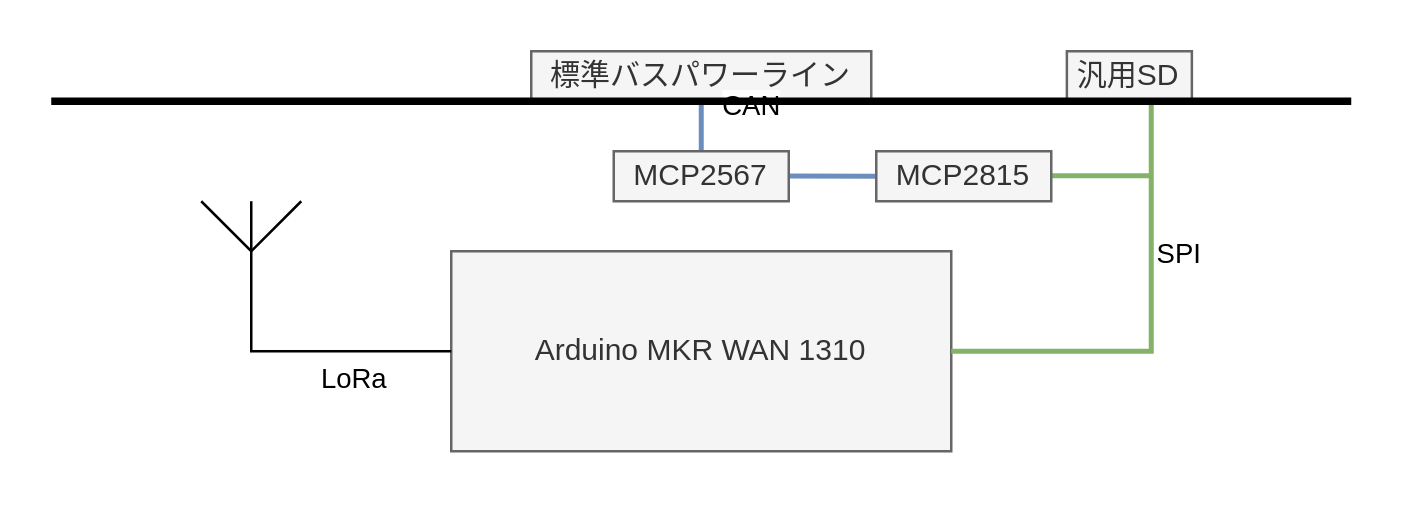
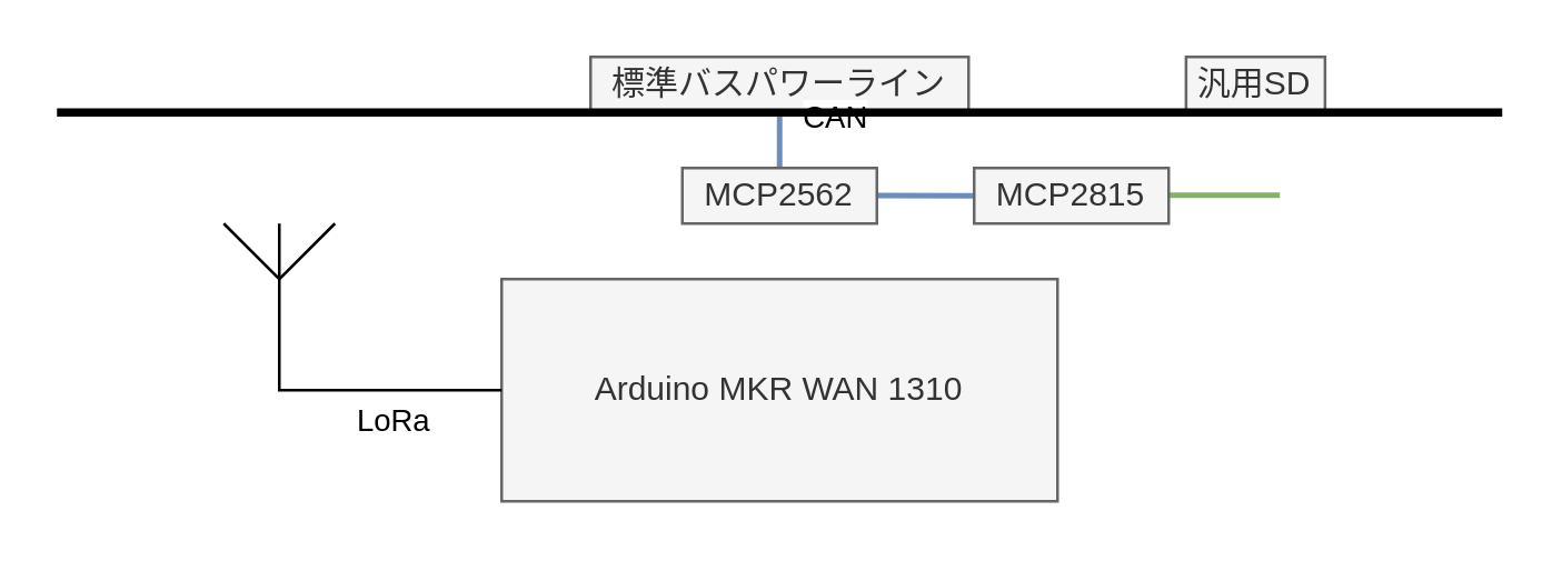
- <mxCell id="11" value="MCP2567" style="rounded=0;whiteSpace=wrap;html=1;fillColor=#f5f5f5;fontColor=#333333;strokeColor=#666666;" parent="1" vertex="1"><mxGeometry x="245" y="60" width="70" height="20" as="geometry" /></mxCell>
+ <mxCell id="11" value="MCP2562" style="rounded=0;whiteSpace=wrap;html=1;fillColor=#f5f5f5;fontColor=#333333;strokeColor=#666666;" parent="1" vertex="1"><mxGeometry x="245" y="60" width="70" height="20" as="geometry" /></mxCell>
- <mxCell id="6" style="edgeStyle=orthogonalEdgeStyle;rounded=0;orthogonalLoop=1;jettySize=auto;html=1;entryX=1;entryY=0.5;entryDx=0;entryDy=0;endArrow=none;endFill=0;fillColor=#d5e8d4;strokeColor=#82b366;strokeWidth=2;" parent="1" source="8" target="4" edge="1"><mxGeometry relative="1" as="geometry"><Array as="points"><mxPoint x="460" y="140" /></Array></mxGeometry></mxCell>
- <mxCell id="7" value="SPI" style="edgeLabel;html=1;align=center;verticalAlign=middle;resizable=0;points=[];" parent="6" vertex="1" connectable="0"><mxGeometry x="-0.344" y="2" relative="1" as="geometry"><mxPoint x="8" y="1" as="offset" /></mxGeometry></mxCell>
